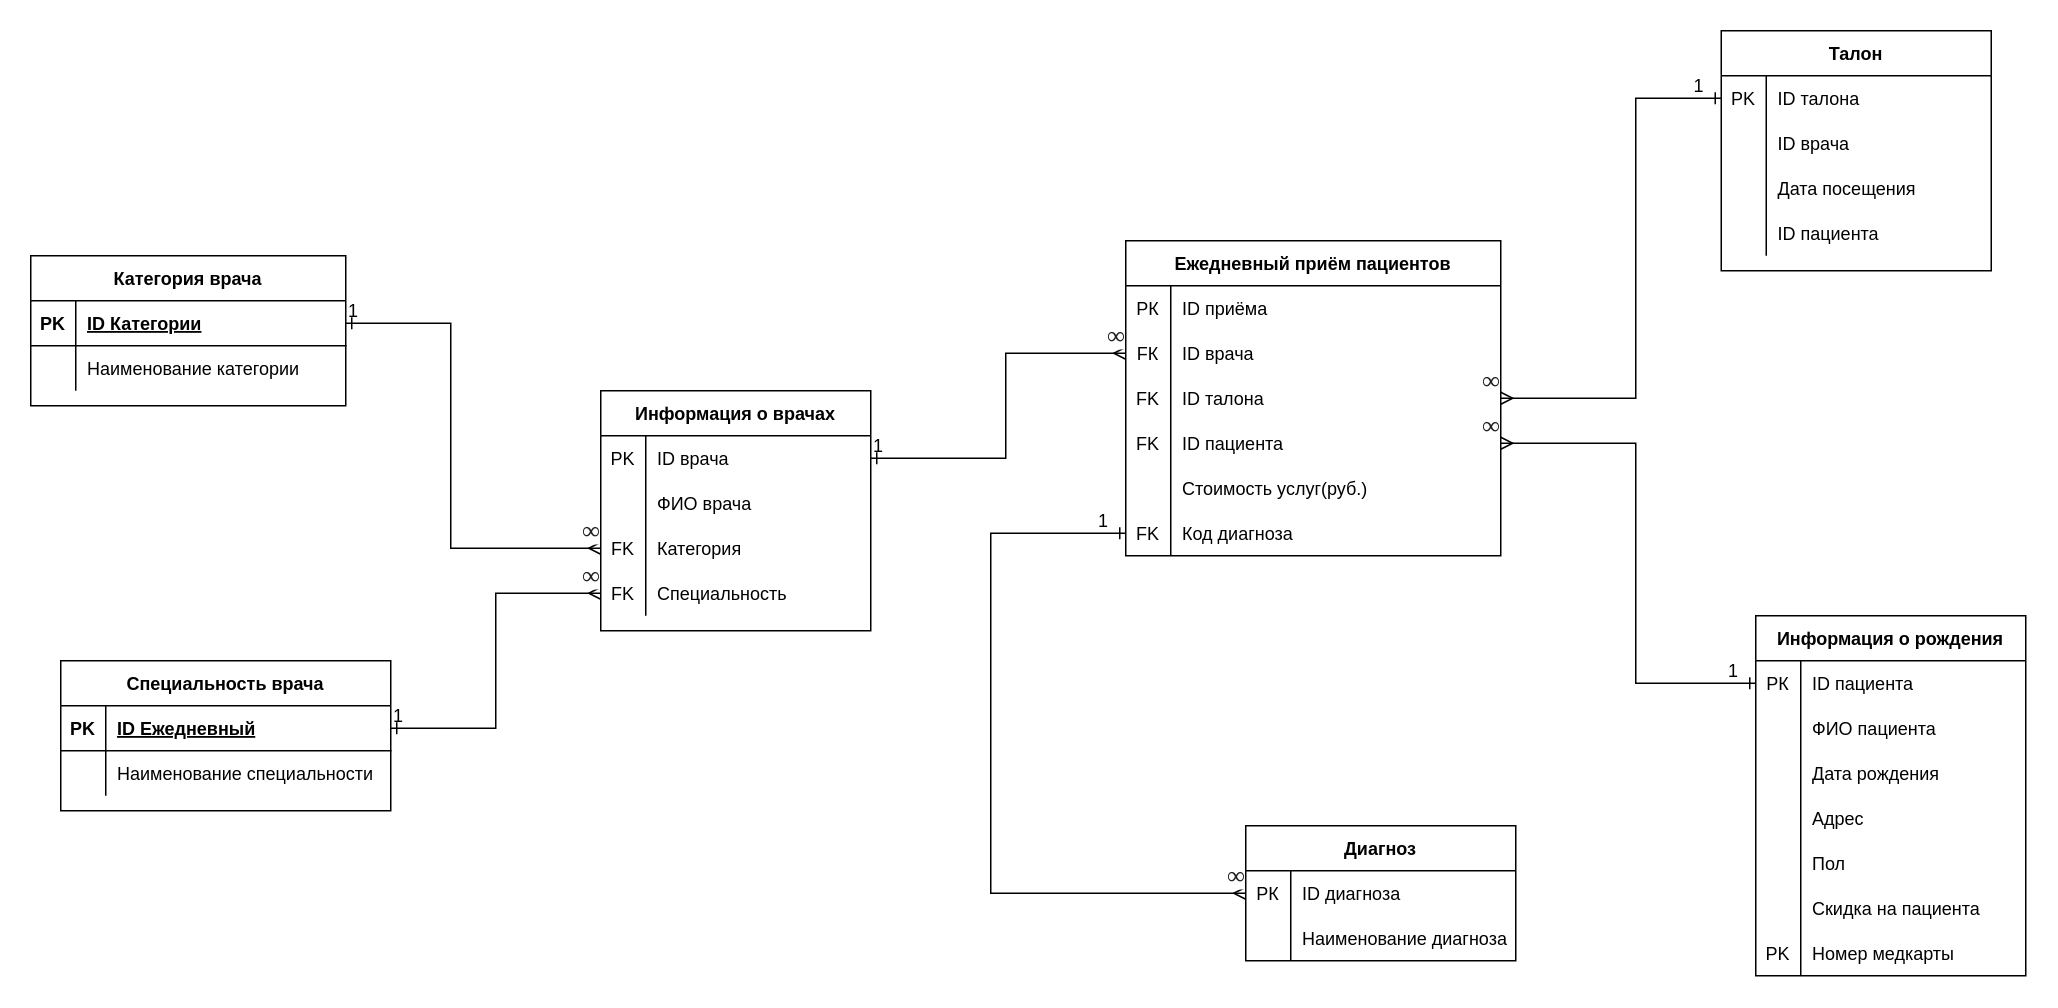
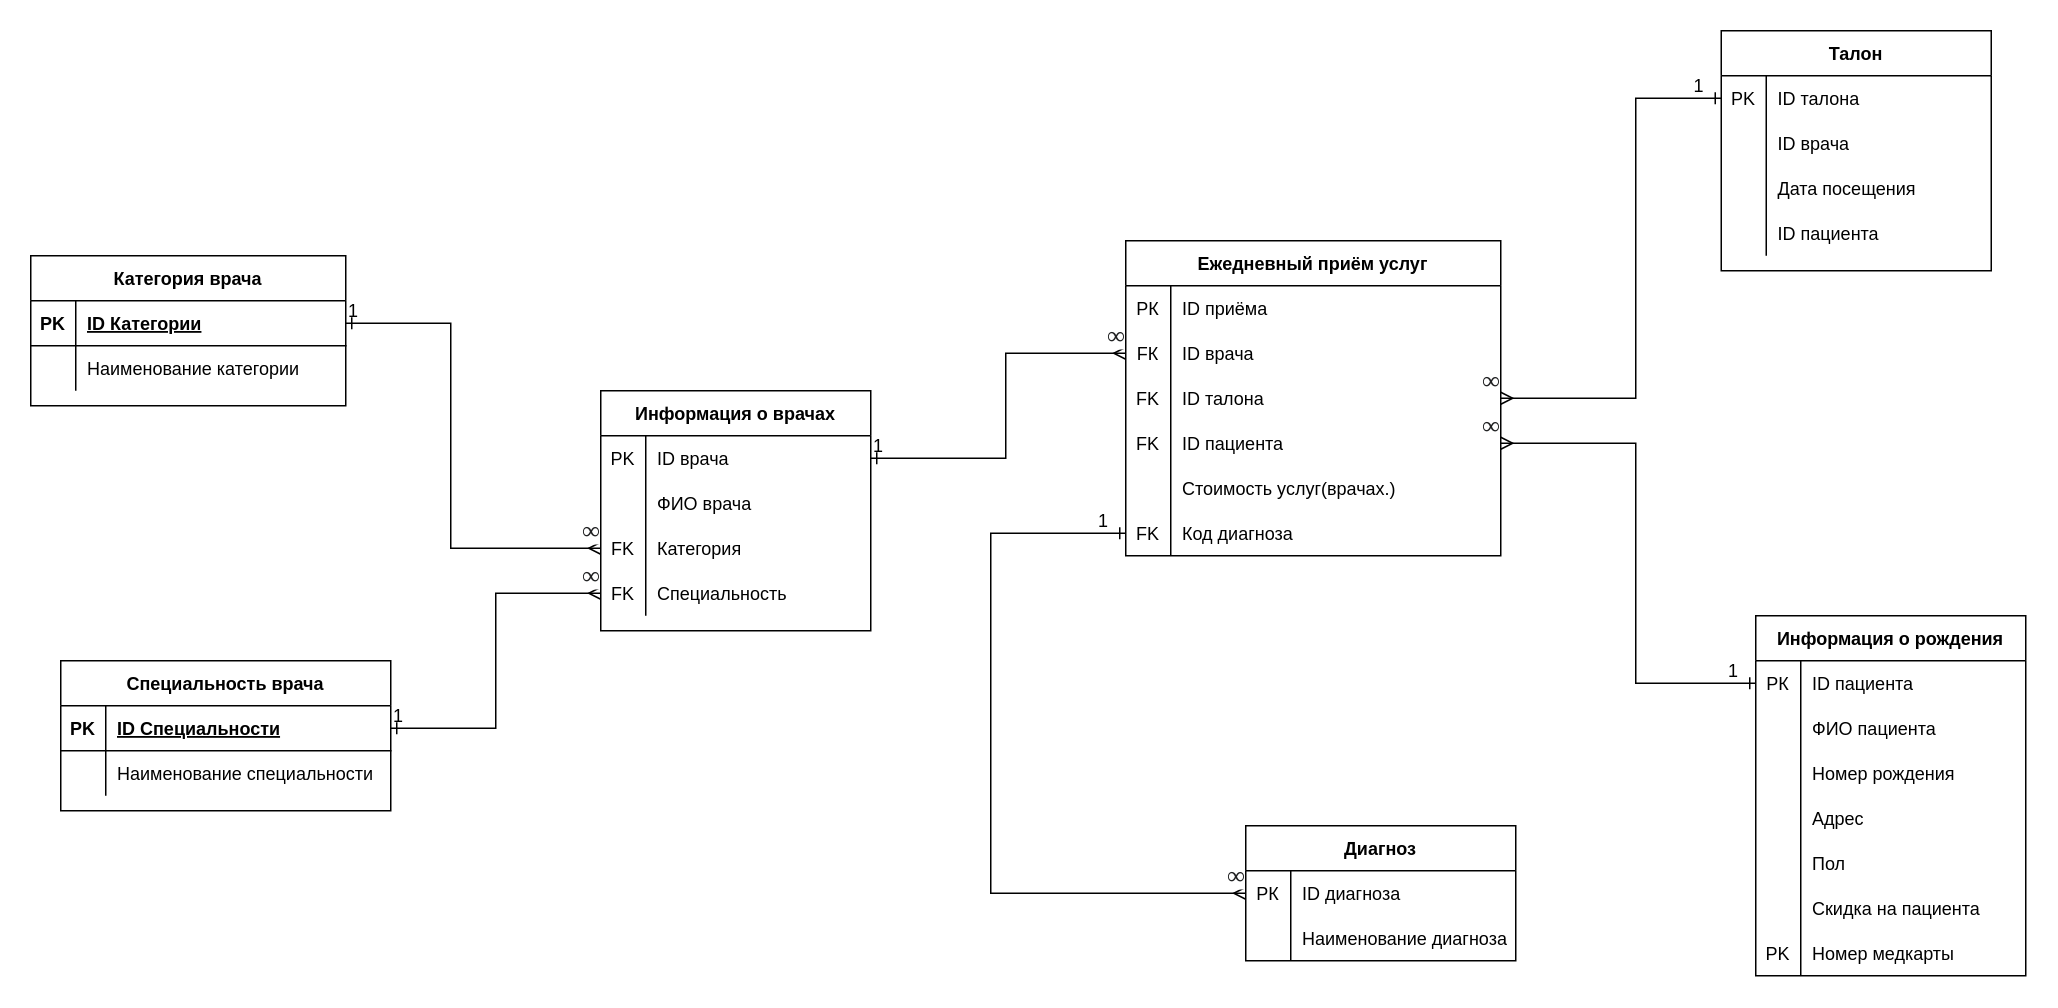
- <mxCell id="2" value="Ежедневный приём пациентов" style="shape=table;startSize=30;container=1;collapsible=1;childLayout=tableLayout;fixedRows=1;rowLines=0;fontStyle=1;align=center;resizeLast=1;" parent="1" vertex="1"><mxGeometry x="750" y="160" width="250" height="210" as="geometry" /></mxCell>
+ <mxCell id="2" value="Ежедневный приём услуг" style="shape=table;startSize=30;container=1;collapsible=1;childLayout=tableLayout;fixedRows=1;rowLines=0;fontStyle=1;align=center;resizeLast=1;" parent="1" vertex="1"><mxGeometry x="750" y="160" width="250" height="210" as="geometry" /></mxCell>
- <mxCell id="17" value="Стоимость услуг(руб.)" style="shape=partialRectangle;connectable=0;fillColor=none;top=0;left=0;bottom=0;right=0;align=left;spacingLeft=6;overflow=hidden;" parent="15" vertex="1"><mxGeometry x="30" width="220" height="30" as="geometry"><mxRectangle width="220" height="30" as="alternateBounds" /></mxGeometry></mxCell>
+ <mxCell id="17" value="Стоимость услуг(врачах.)" style="shape=partialRectangle;connectable=0;fillColor=none;top=0;left=0;bottom=0;right=0;align=left;spacingLeft=6;overflow=hidden;" parent="15" vertex="1"><mxGeometry x="30" width="220" height="30" as="geometry"><mxRectangle width="220" height="30" as="alternateBounds" /></mxGeometry></mxCell>
- <mxCell id="63" value="ID Ежедневный" style="shape=partialRectangle;connectable=0;fillColor=none;top=0;left=0;bottom=0;right=0;align=left;spacingLeft=6;fontStyle=5;overflow=hidden;" parent="61" vertex="1"><mxGeometry x="30" width="190" height="30" as="geometry"><mxRectangle width="190" height="30" as="alternateBounds" /></mxGeometry></mxCell>
+ <mxCell id="63" value="ID Специальности" style="shape=partialRectangle;connectable=0;fillColor=none;top=0;left=0;bottom=0;right=0;align=left;spacingLeft=6;fontStyle=5;overflow=hidden;" parent="61" vertex="1"><mxGeometry x="30" width="190" height="30" as="geometry"><mxRectangle width="190" height="30" as="alternateBounds" /></mxGeometry></mxCell>
- <mxCell id="33" value="Дата рождения" style="shape=partialRectangle;connectable=0;fillColor=none;top=0;left=0;bottom=0;right=0;align=left;spacingLeft=6;overflow=hidden;" parent="31" vertex="1"><mxGeometry x="30" width="150" height="30" as="geometry"><mxRectangle width="150" height="30" as="alternateBounds" /></mxGeometry></mxCell>
+ <mxCell id="33" value="Номер рождения" style="shape=partialRectangle;connectable=0;fillColor=none;top=0;left=0;bottom=0;right=0;align=left;spacingLeft=6;overflow=hidden;" parent="31" vertex="1"><mxGeometry x="30" width="150" height="30" as="geometry"><mxRectangle width="150" height="30" as="alternateBounds" /></mxGeometry></mxCell>
